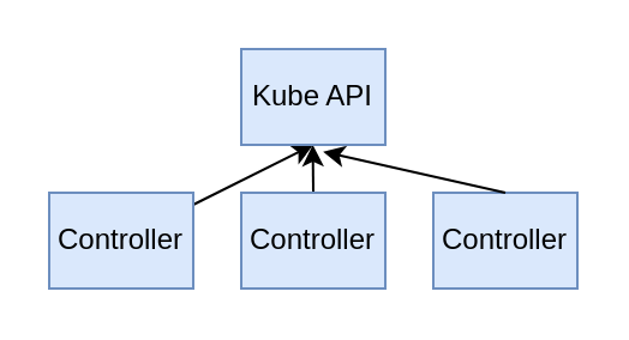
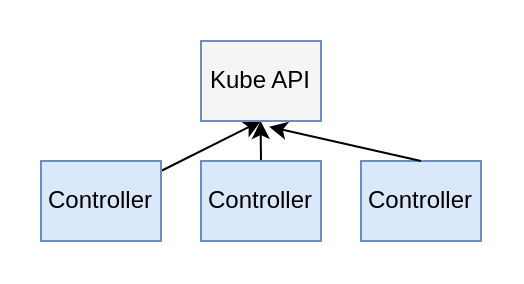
- <mxCell id="7" value="Kube API" style="whiteSpace=wrap;html=1;fillColor=#dae8fc;strokeColor=#6c8ebf;" vertex="1" parent="1"><mxGeometry x="100" y="20" width="60" height="40" as="geometry" /></mxCell>
+ <mxCell id="7" value="Kube API" style="whiteSpace=wrap;html=1;fillColor=#f5f5f5;strokeColor=#6c8ebf;" vertex="1" parent="1"><mxGeometry x="100" y="20" width="60" height="40" as="geometry" /></mxCell>
